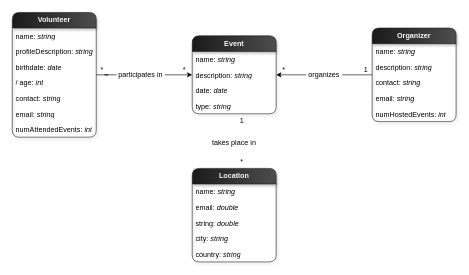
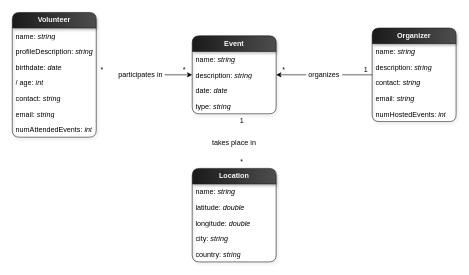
- <mxCell id="17" style="edgeStyle=orthogonalEdgeStyle;rounded=0;orthogonalLoop=1;jettySize=auto;html=1;endArrow=none;endFill=0;startArrow=none;startFill=1;" parent="1" source="32" target="2" edge="1"><mxGeometry relative="1" as="geometry" /></mxCell>
- <mxCell id="25" value="email: &lt;i&gt;double&lt;/i&gt;" style="text;strokeColor=none;fillColor=none;align=left;verticalAlign=top;spacingLeft=4;spacingRight=4;overflow=hidden;rotatable=0;points=[[0,0.5],[1,0.5]];portConstraint=eastwest;whiteSpace=wrap;html=1;" parent="23" vertex="1"><mxGeometry y="52" width="140" height="26" as="geometry" /></mxCell>
+ <mxCell id="25" value="latitude: &lt;i&gt;double&lt;/i&gt;" style="text;strokeColor=none;fillColor=none;align=left;verticalAlign=top;spacingLeft=4;spacingRight=4;overflow=hidden;rotatable=0;points=[[0,0.5],[1,0.5]];portConstraint=eastwest;whiteSpace=wrap;html=1;" parent="23" vertex="1"><mxGeometry y="52" width="140" height="26" as="geometry" /></mxCell>
- <mxCell id="26" value="string: &lt;i&gt;double&lt;/i&gt;" style="text;strokeColor=none;fillColor=none;align=left;verticalAlign=top;spacingLeft=4;spacingRight=4;overflow=hidden;rotatable=0;points=[[0,0.5],[1,0.5]];portConstraint=eastwest;whiteSpace=wrap;html=1;" parent="23" vertex="1"><mxGeometry y="78" width="140" height="26" as="geometry" /></mxCell>
+ <mxCell id="26" value="longitude: &lt;i&gt;double&lt;/i&gt;" style="text;strokeColor=none;fillColor=none;align=left;verticalAlign=top;spacingLeft=4;spacingRight=4;overflow=hidden;rotatable=0;points=[[0,0.5],[1,0.5]];portConstraint=eastwest;whiteSpace=wrap;html=1;" parent="23" vertex="1"><mxGeometry y="78" width="140" height="26" as="geometry" /></mxCell>
